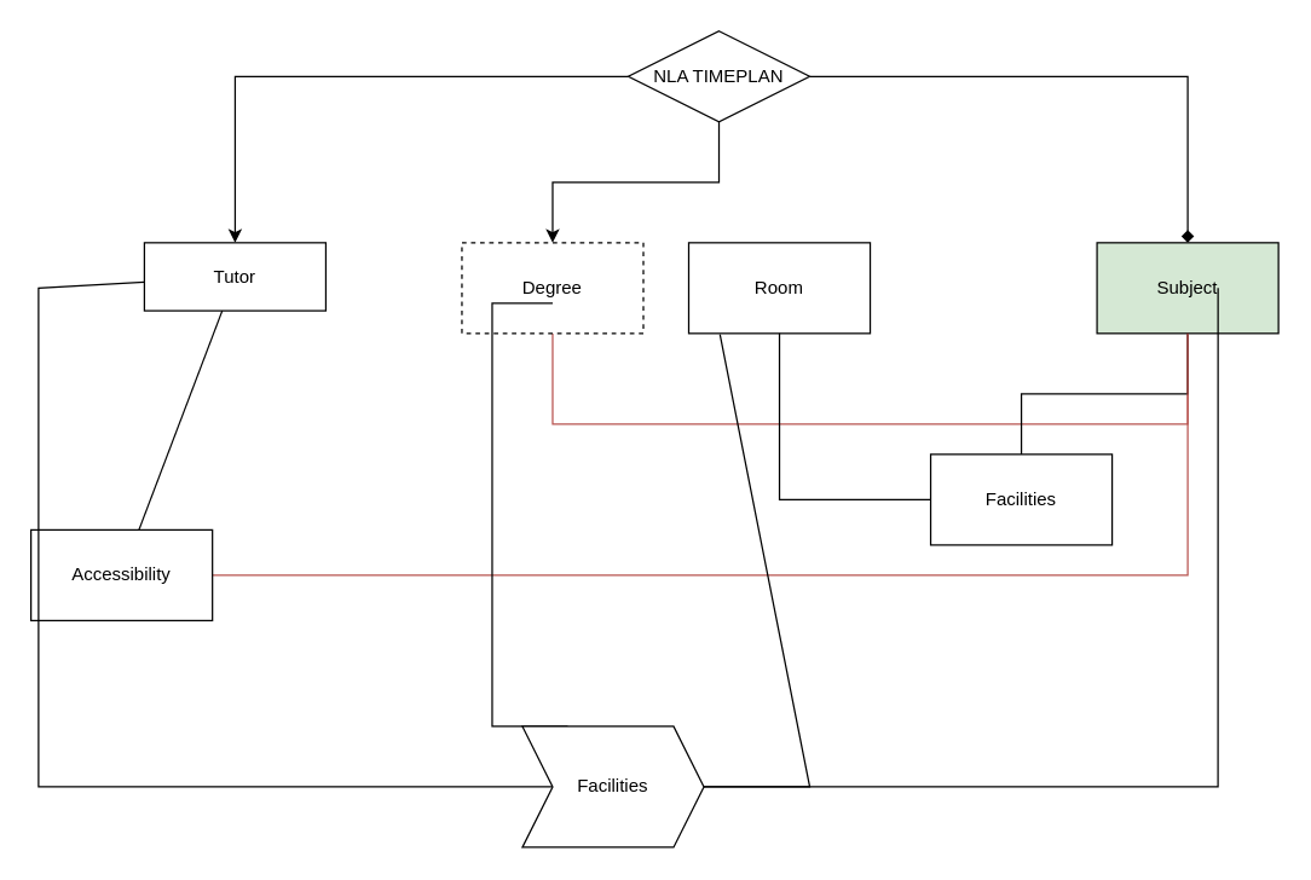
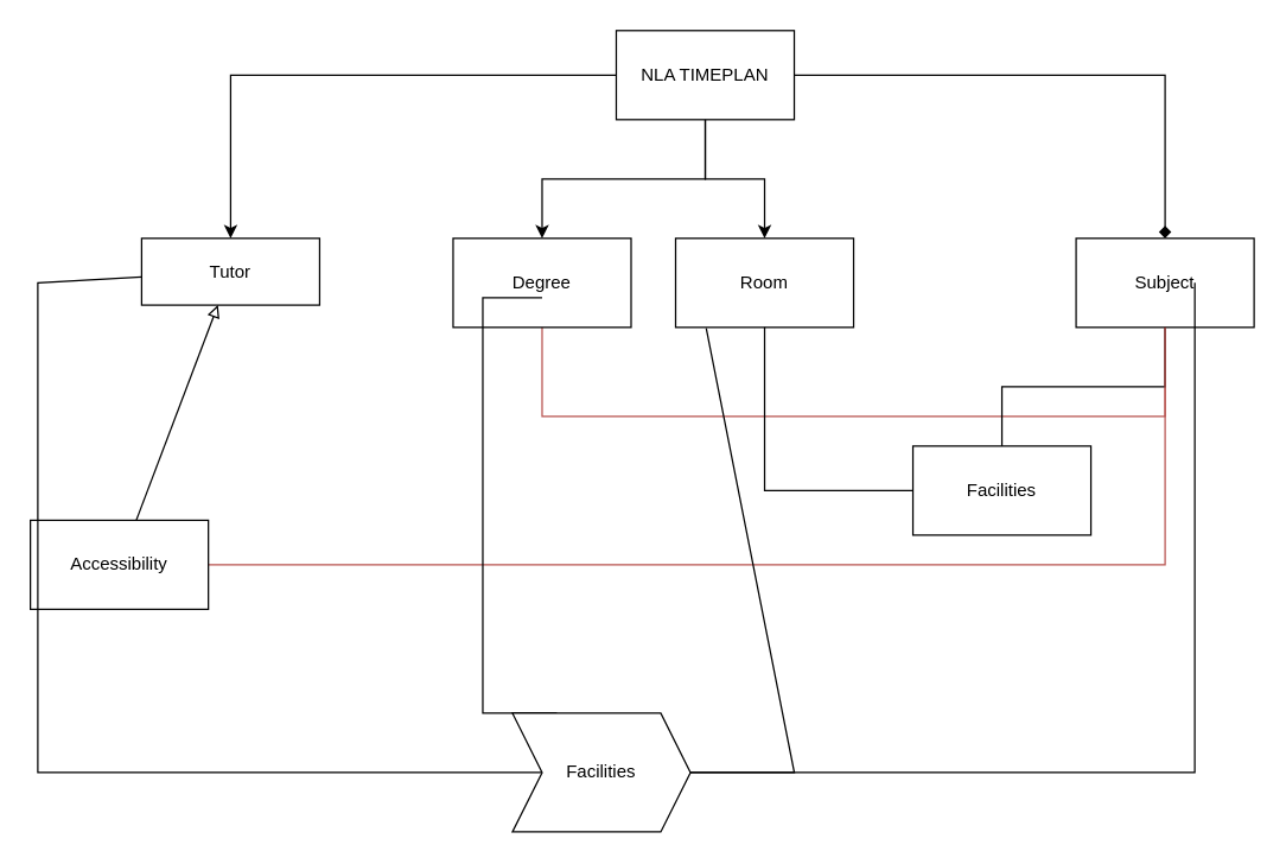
- <mxCell id="6" value="NLA TIMEPLAN" style="rhombus;whiteSpace=wrap;html=1;" parent="1" vertex="1"><mxGeometry x="415" y="20" width="120" height="60" as="geometry" /></mxCell>
+ <mxCell id="6" value="NLA TIMEPLAN" style="whiteSpace=wrap;html=1;" parent="1" vertex="1"><mxGeometry x="415" y="20" width="120" height="60" as="geometry" /></mxCell>
+ <mxCell id="2" value="" style="edgeStyle=orthogonalEdgeStyle;rounded=0;orthogonalLoop=1;jettySize=auto;html=1;" parent="1" source="6" target="7" edge="1"><mxGeometry relative="1" as="geometry" /></mxCell>
- <mxCell id="10" value="Degree" style="whiteSpace=wrap;html=1;dashed=1;" parent="1" vertex="1"><mxGeometry x="305" y="160" width="120" height="60" as="geometry" /></mxCell>
+ <mxCell id="10" value="Degree" style="whiteSpace=wrap;html=1;" parent="1" vertex="1"><mxGeometry x="305" y="160" width="120" height="60" as="geometry" /></mxCell>
- <mxCell id="9" value="Subject" style="whiteSpace=wrap;html=1;fillColor=#d5e8d4;" parent="1" vertex="1"><mxGeometry x="725" y="160" width="120" height="60" as="geometry" /></mxCell>
+ <mxCell id="9" value="Subject" style="whiteSpace=wrap;html=1;" parent="1" vertex="1"><mxGeometry x="725" y="160" width="120" height="60" as="geometry" /></mxCell>
- <mxCell id="16" style="rounded=0;orthogonalLoop=1;jettySize=auto;html=1;fillColor=#f8cecc;strokeColor=default;endArrow=none;endFill=0;" edge="1" parent="1" source="17" target="11"><mxGeometry relative="1" as="geometry" /></mxCell>
+ <mxCell id="16" style="rounded=0;orthogonalLoop=1;jettySize=auto;html=1;fillColor=#f8cecc;strokeColor=default;endArrow=block;endFill=0;" edge="1" parent="1" source="17" target="11"><mxGeometry relative="1" as="geometry" /></mxCell>
